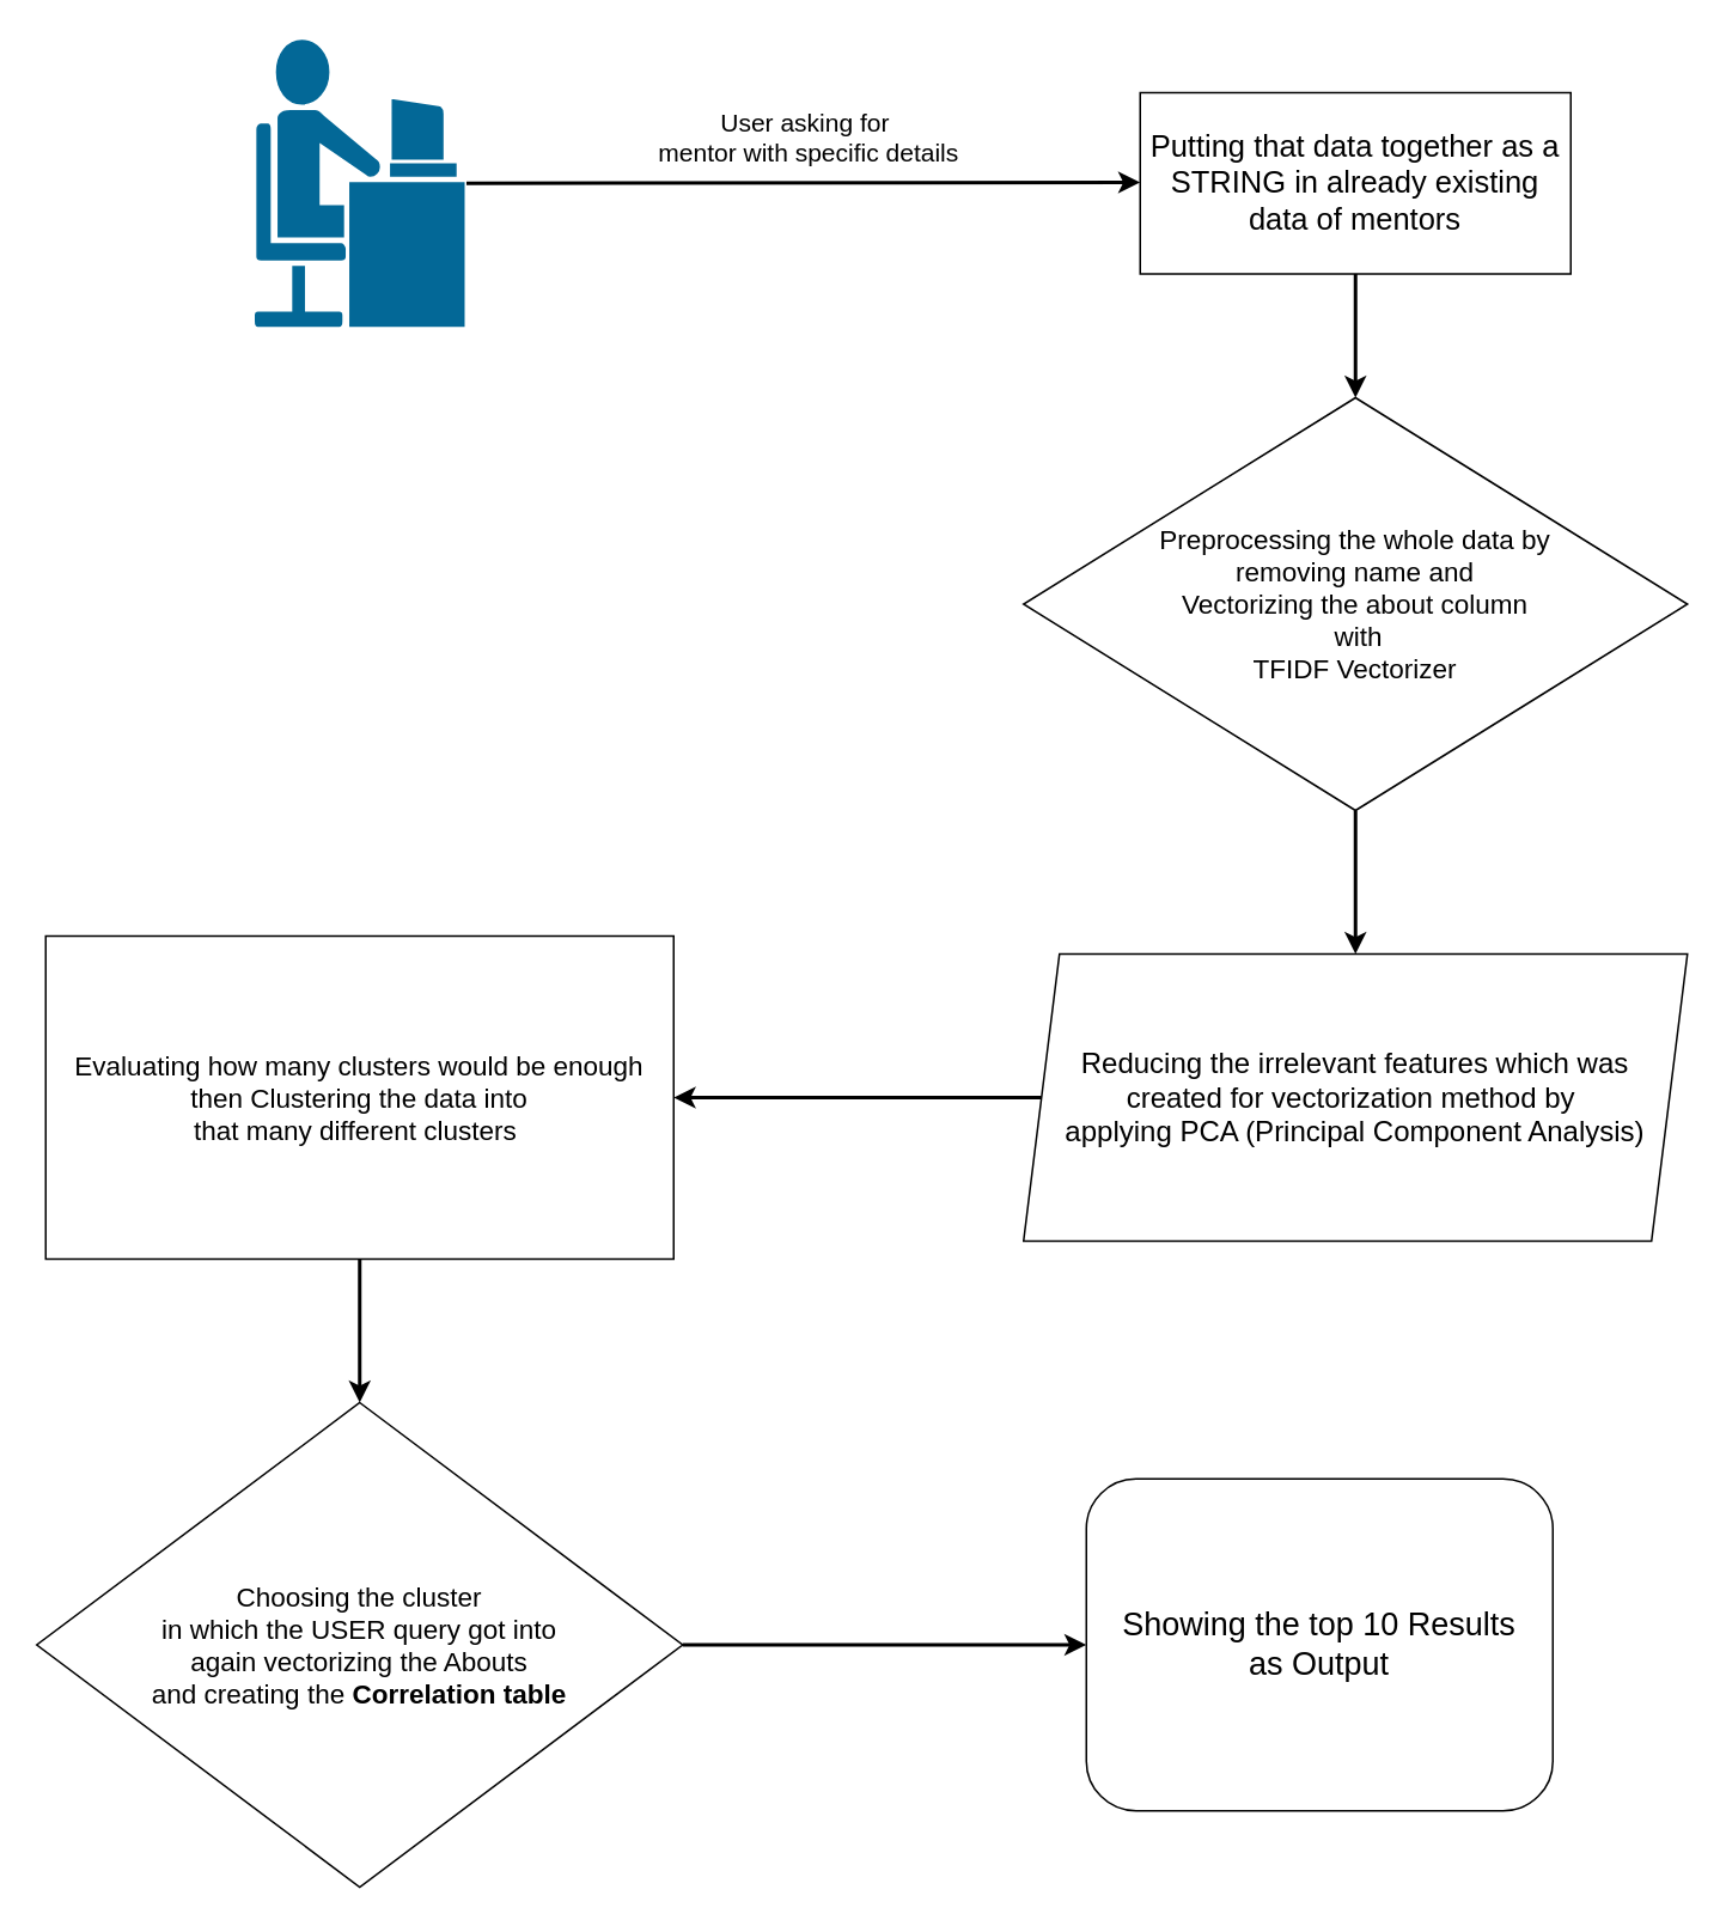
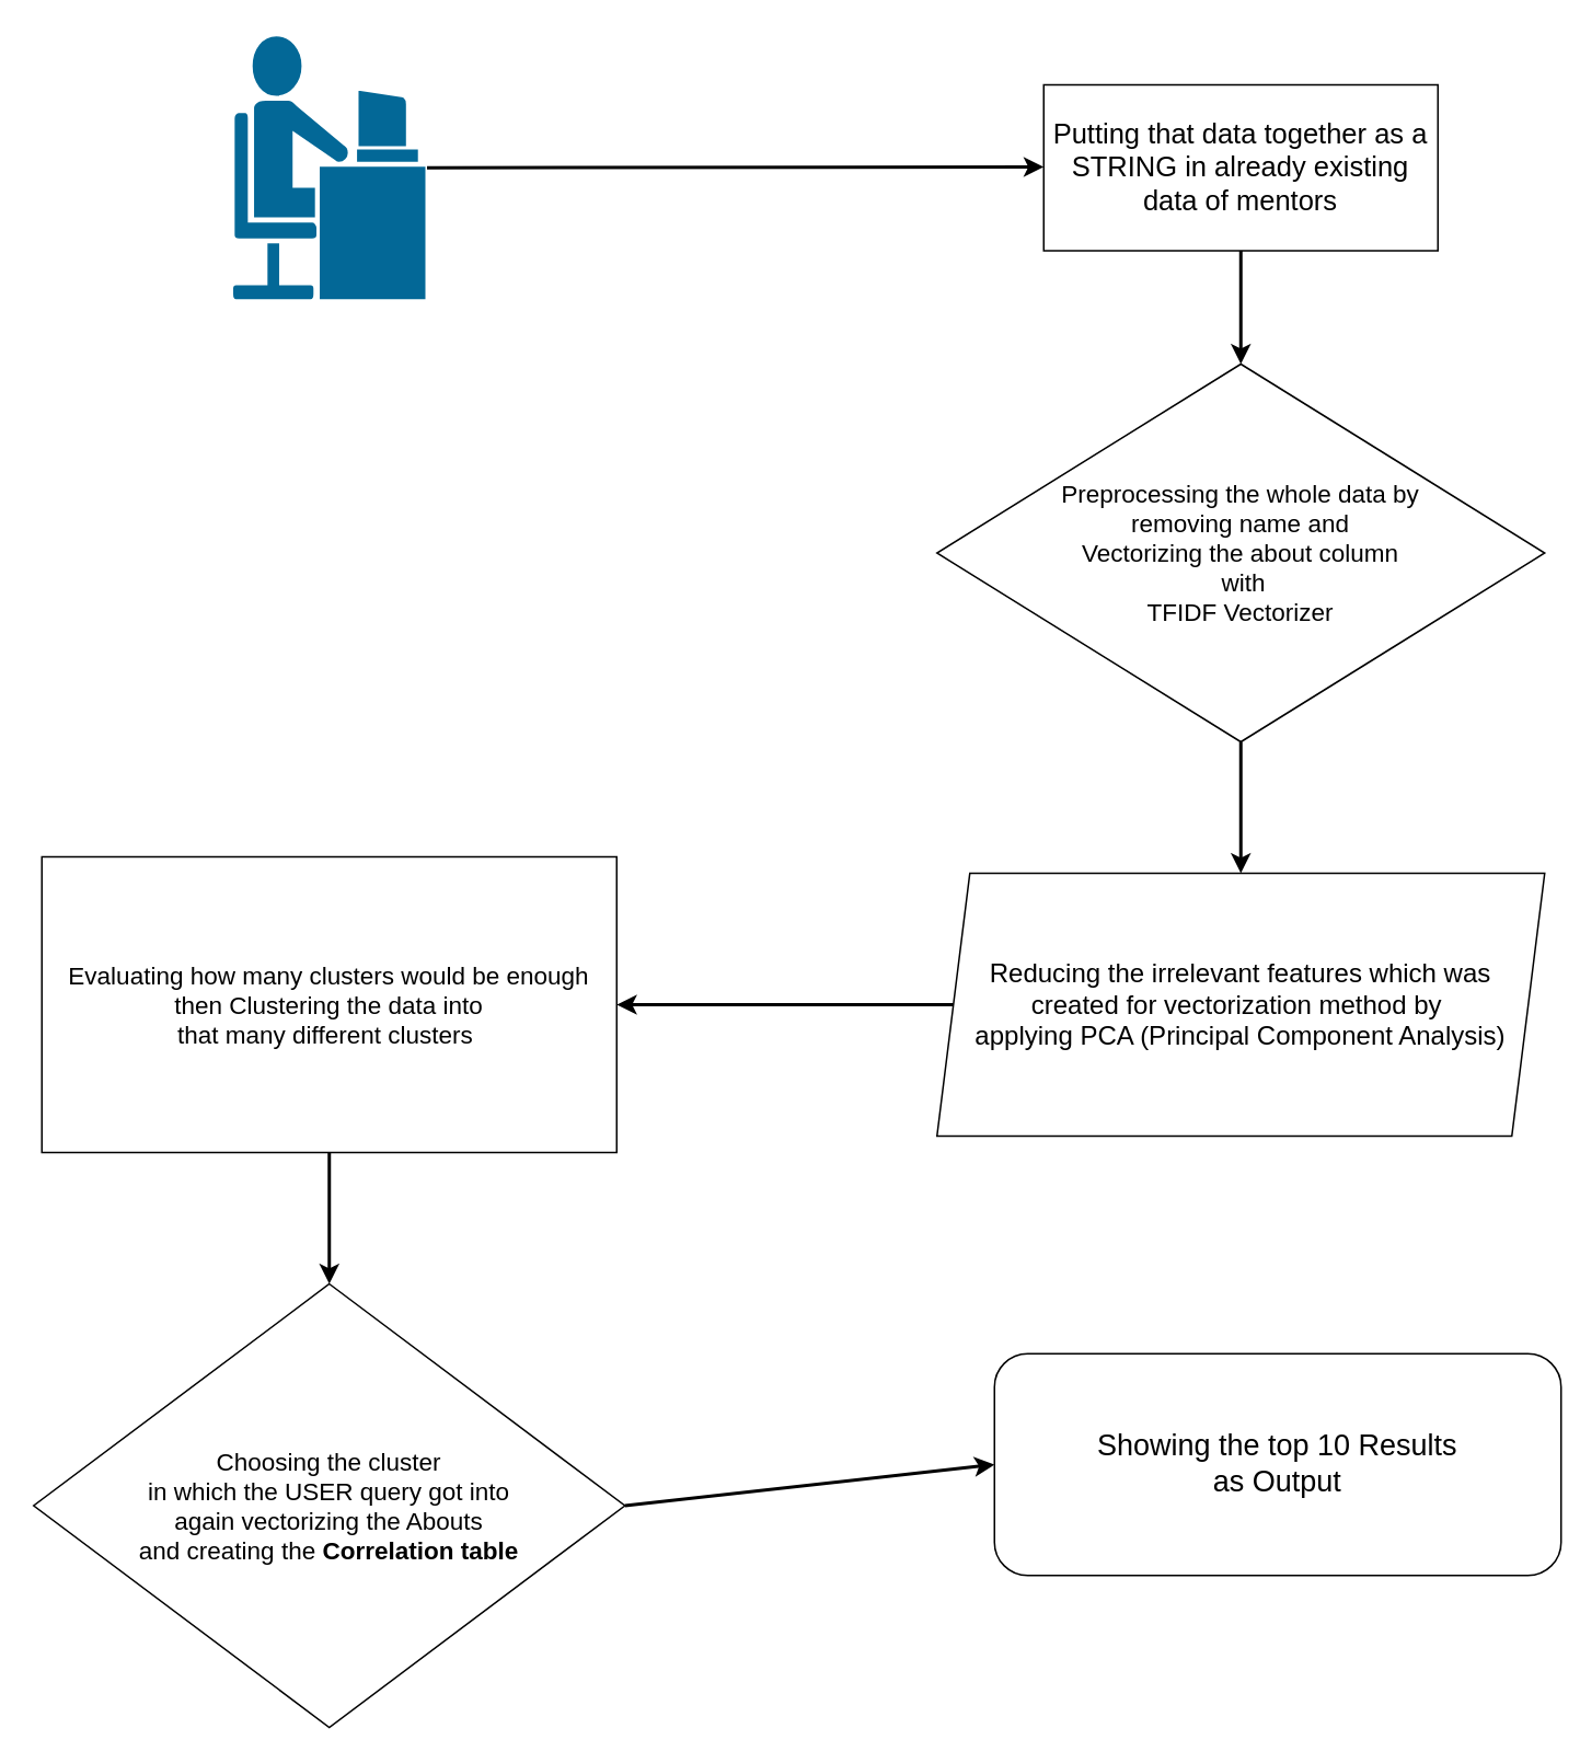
- <mxCell id="4" value="User asking for&amp;nbsp;&lt;br style=&quot;font-size: 14px;&quot;&gt;mentor with specific details" style="text;html=1;align=center;verticalAlign=middle;resizable=0;points=[];autosize=1;strokeColor=none;fillColor=none;fontSize=14;" vertex="1" parent="1"><mxGeometry x="355" y="51" width="190" height="50" as="geometry" /></mxCell>
- <mxCell id="13" value="Showing the top 10 Results&lt;br style=&quot;font-size: 18px;&quot;&gt;as Output" style="rounded=1;whiteSpace=wrap;html=1;fontSize=18;" vertex="1" parent="1"><mxGeometry x="605" y="823.5" width="260" height="185" as="geometry" /></mxCell>
+ <mxCell id="13" value="Showing the top 10 Results&lt;br style=&quot;font-size: 18px;&quot;&gt;as Output" style="rounded=1;whiteSpace=wrap;html=1;fontSize=18;" vertex="1" parent="1"><mxGeometry x="605" y="823.5" width="345" height="135" as="geometry" /></mxCell>
